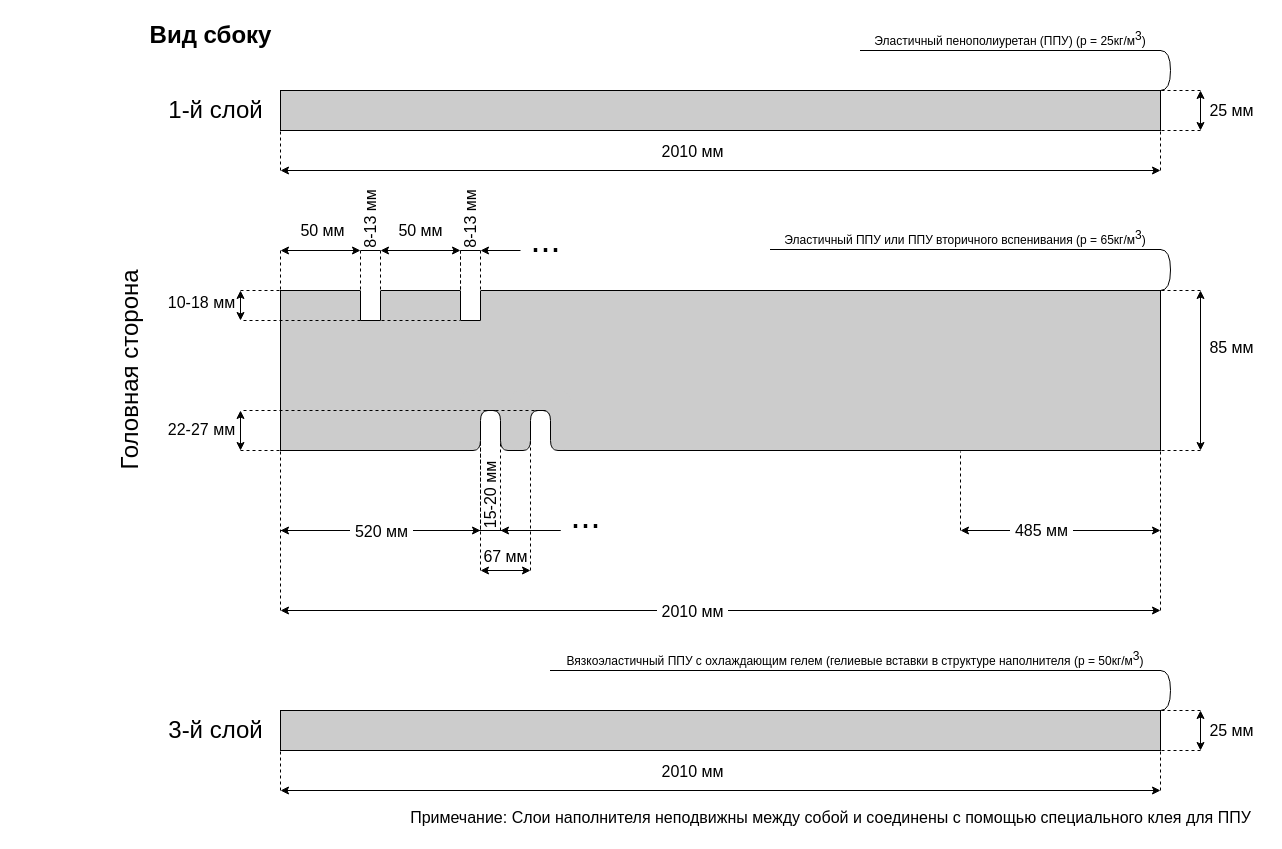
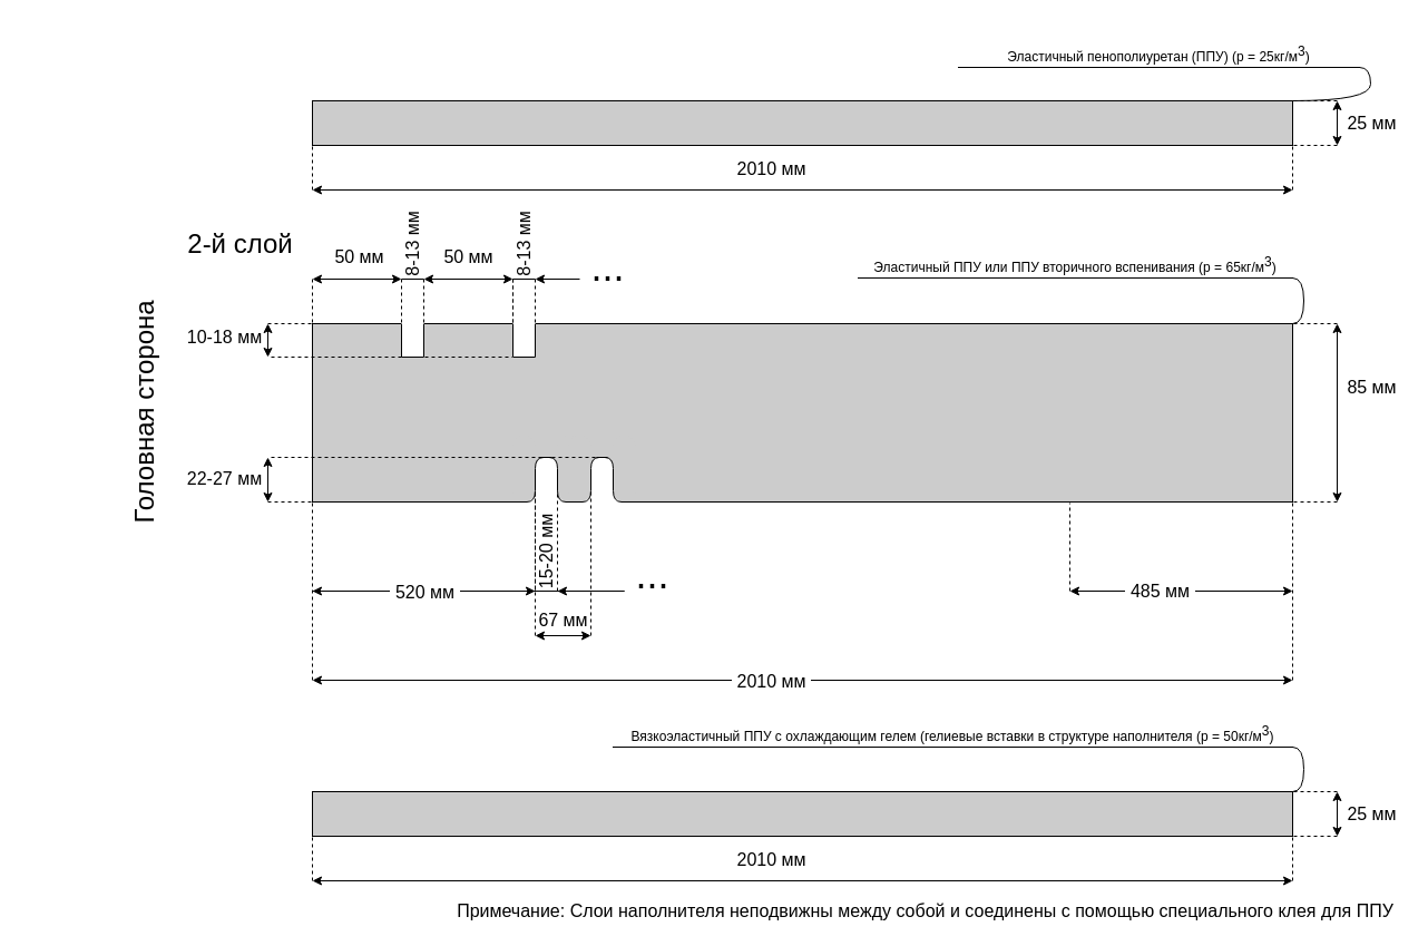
- <mxCell id="4" value="Вид сбоку" style="text;html=1;align=center;verticalAlign=middle;resizable=0;points=[];autosize=1;fontSize=24;fontStyle=1" vertex="1" parent="1"><mxGeometry x="140" y="20" width="140" height="30" as="geometry" /></mxCell>
- <mxCell id="6" value="Эластичный пенополиуретан (ППУ) (р = 25кг/м&lt;sup style=&quot;font-size: 12px&quot;&gt;3&lt;/sup&gt;)" style="whiteSpace=wrap;html=1;shape=partialRectangle;top=0;left=0;bottom=1;right=0;points=[[0,1],[1,1]];fillColor=none;align=center;verticalAlign=bottom;routingCenterY=0.5;snapToPoint=1;recursiveResize=0;autosize=1;treeFolding=1;treeMoving=1;newEdgeStyle={&quot;edgeStyle&quot;:&quot;entityRelationEdgeStyle&quot;,&quot;startArrow&quot;:&quot;none&quot;,&quot;endArrow&quot;:&quot;none&quot;,&quot;segment&quot;:10,&quot;curved&quot;:1};fontSize=12;" vertex="1" parent="1"><mxGeometry x="860" y="30" width="300" height="20" as="geometry" /></mxCell>
+ <mxCell id="6" value="Эластичный пенополиуретан (ППУ) (р = 25кг/м&lt;sup style=&quot;font-size: 12px&quot;&gt;3&lt;/sup&gt;)" style="whiteSpace=wrap;html=1;shape=partialRectangle;top=0;left=0;bottom=1;right=0;points=[[0,1],[1,1]];fillColor=none;align=center;verticalAlign=bottom;routingCenterY=0.5;snapToPoint=1;recursiveResize=0;autosize=1;treeFolding=1;treeMoving=1;newEdgeStyle={&quot;edgeStyle&quot;:&quot;entityRelationEdgeStyle&quot;,&quot;startArrow&quot;:&quot;none&quot;,&quot;endArrow&quot;:&quot;none&quot;,&quot;segment&quot;:10,&quot;curved&quot;:1};fontSize=12;" vertex="1" parent="1"><mxGeometry x="860" y="30" width="360" height="30" as="geometry" /></mxCell>
- <mxCell id="12" value="&lt;font style=&quot;font-size: 24px&quot;&gt;1-й слой&lt;/font&gt;" style="text;html=1;align=center;verticalAlign=middle;resizable=0;points=[];autosize=1;fontSize=12;" vertex="1" parent="1"><mxGeometry x="160" y="100" width="110" height="20" as="geometry" /></mxCell>
+ <mxCell id="23" value="&lt;font style=&quot;font-size: 24px&quot;&gt;2-й слой&lt;/font&gt;" style="text;html=1;align=center;verticalAlign=middle;resizable=0;points=[];autosize=1;fontSize=12;" vertex="1" parent="1"><mxGeometry x="160" y="209" width="110" height="20" as="geometry" /></mxCell>
- <mxCell id="94" value="&lt;font style=&quot;font-size: 24px&quot;&gt;3-й слой&lt;/font&gt;" style="text;html=1;align=center;verticalAlign=middle;resizable=0;points=[];autosize=1;fontSize=12;" vertex="1" parent="1"><mxGeometry x="160" y="720" width="110" height="20" as="geometry" /></mxCell>
